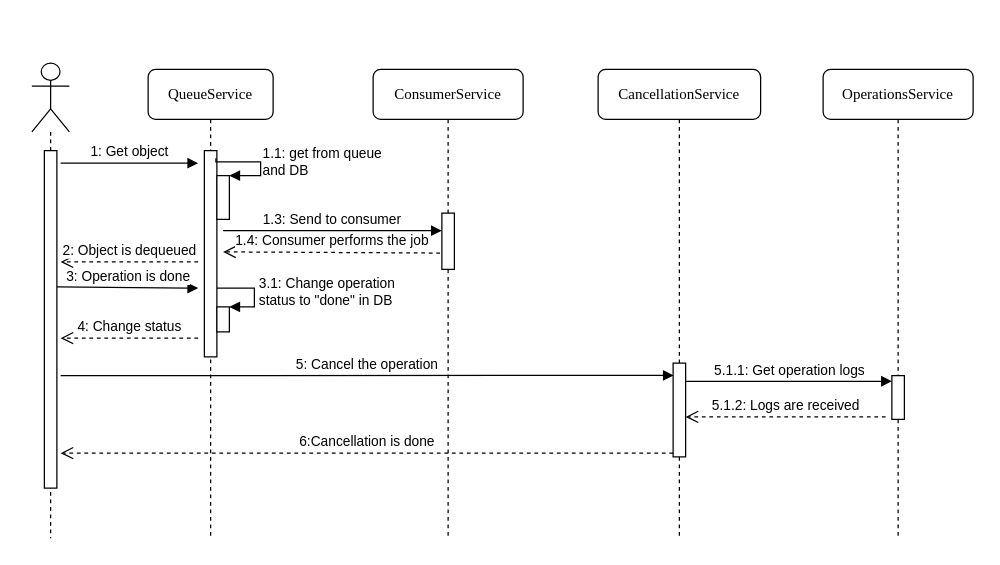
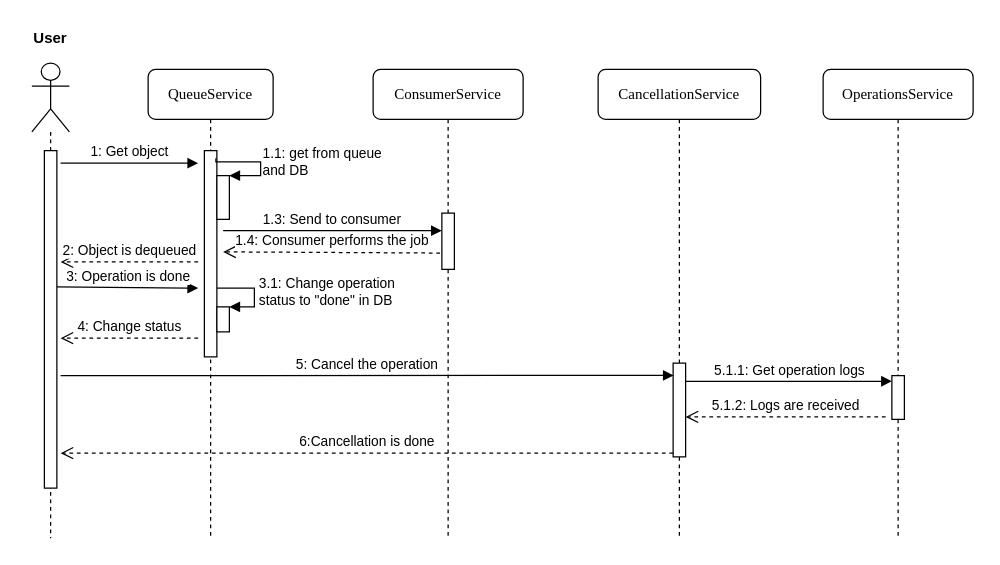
+ <mxCell id="12" value="&lt;b&gt;User&lt;/b&gt;" style="text;html=1;strokeColor=none;fillColor=none;align=center;verticalAlign=middle;whiteSpace=wrap;rounded=0;" parent="1" vertex="1"><mxGeometry x="20" y="20" width="40" height="20" as="geometry" /></mxCell>
